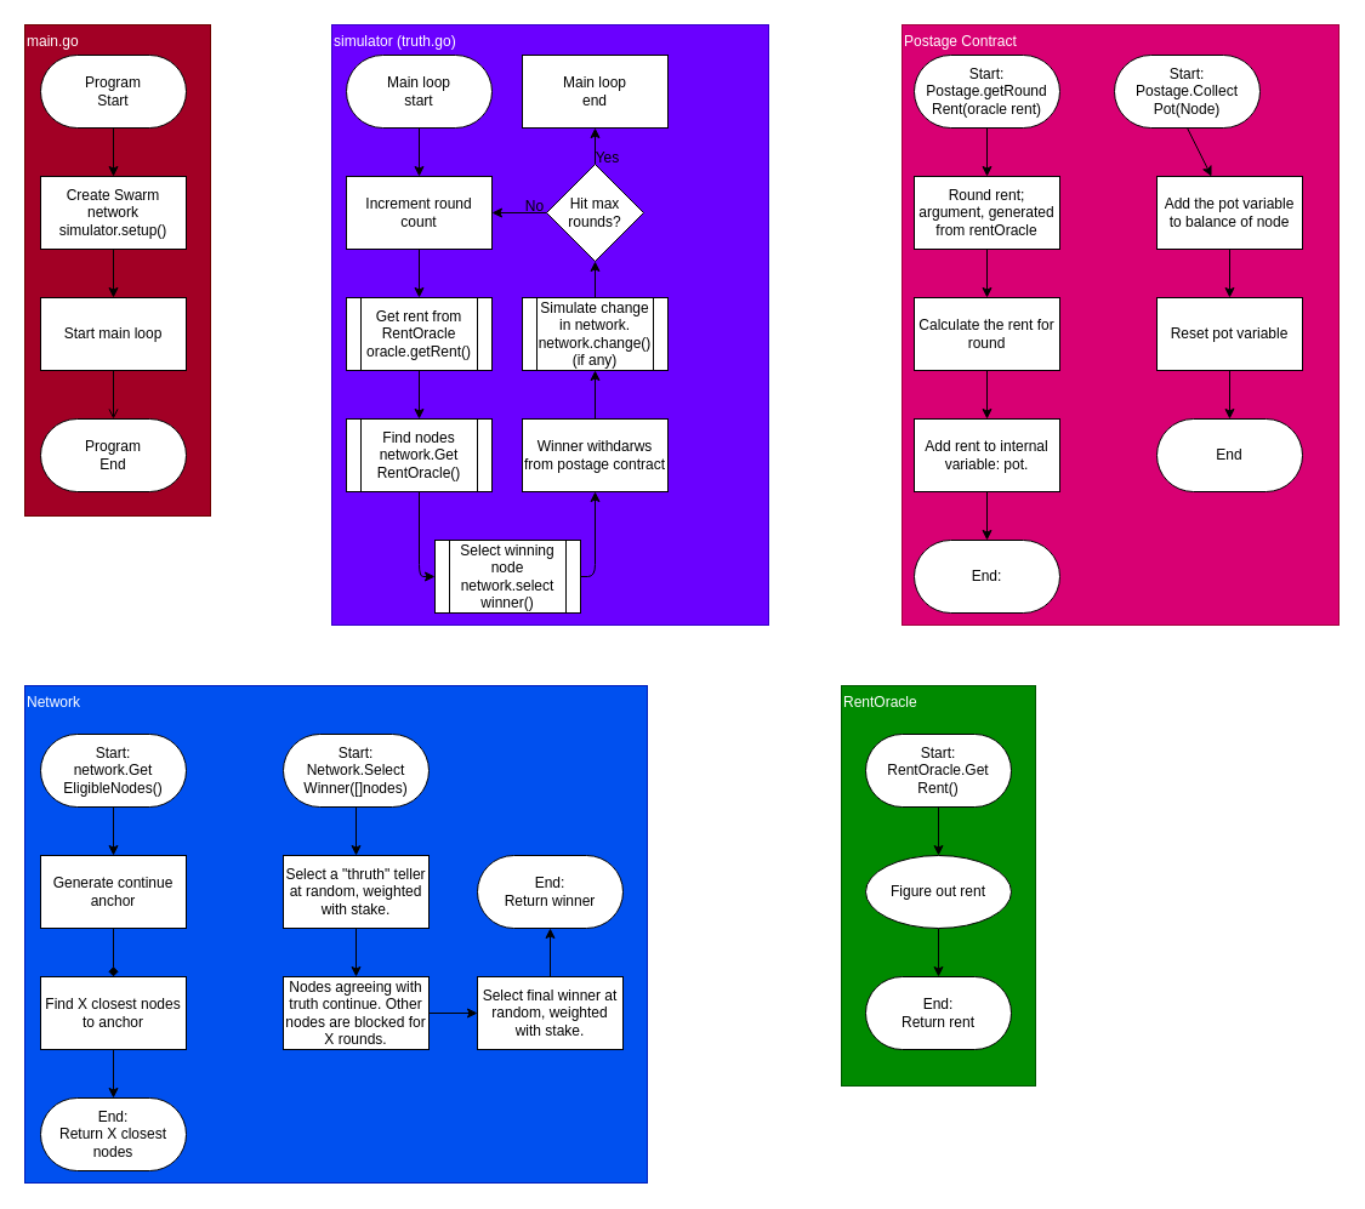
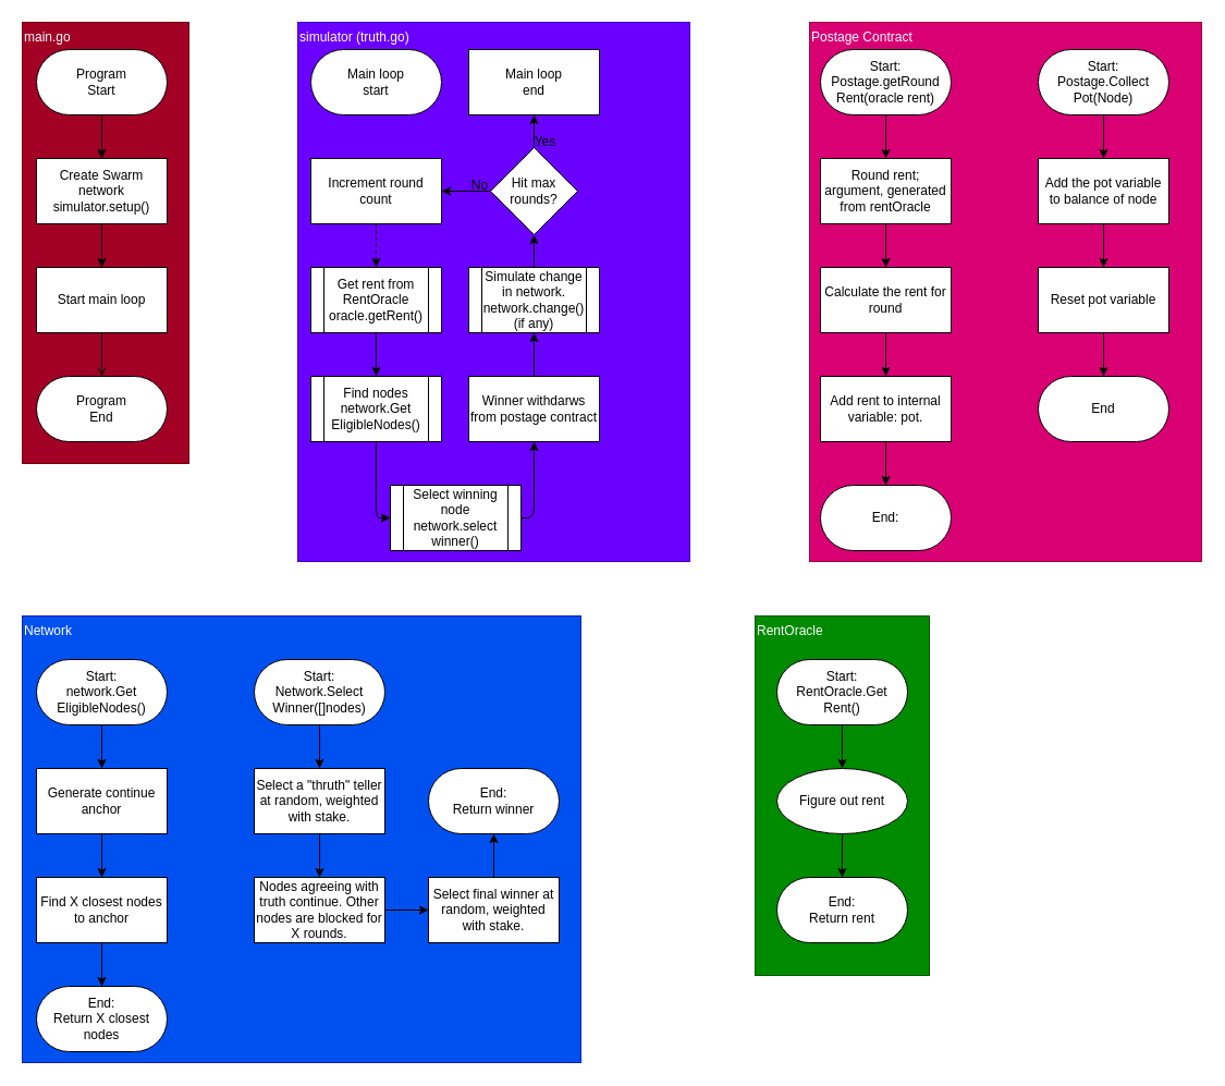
- <mxCell id="65" value="Start:&lt;br&gt;Postage.Collect&lt;br&gt;Pot(Node)" style="rounded=1;whiteSpace=wrap;html=1;arcSize=50;" vertex="1" parent="1"><mxGeometry x="918" y="45" width="120" height="60" as="geometry" /></mxCell>
+ <mxCell id="65" value="Start:&lt;br&gt;Postage.Collect&lt;br&gt;Pot(Node)" style="rounded=1;whiteSpace=wrap;html=1;arcSize=50;" vertex="1" parent="1"><mxGeometry x="953" y="45" width="120" height="60" as="geometry" /></mxCell>
- <mxCell id="14" style="edgeStyle=none;html=1;exitX=0.5;exitY=1;exitDx=0;exitDy=0;" parent="1" source="15" target="17" edge="1"><mxGeometry relative="1" as="geometry" /></mxCell>
- <mxCell id="16" style="edgeStyle=none;html=1;exitX=0.5;exitY=1;exitDx=0;exitDy=0;" parent="1" source="17" target="19" edge="1"><mxGeometry relative="1" as="geometry" /></mxCell>
+ <mxCell id="16" style="edgeStyle=none;html=1;exitX=0.5;exitY=1;exitDx=0;exitDy=0;dashed=1;" parent="1" source="17" target="19" edge="1"><mxGeometry relative="1" as="geometry" /></mxCell>
- <mxCell id="21" value="Find nodes&lt;br&gt;network.Get&lt;br&gt;RentOracle()" style="shape=process;whiteSpace=wrap;html=1;backgroundOutline=1;" parent="1" vertex="1"><mxGeometry x="285" y="345" width="120" height="60" as="geometry" /></mxCell>
+ <mxCell id="21" value="Find nodes&lt;br&gt;network.Get&lt;br&gt;EligibleNodes()" style="shape=process;whiteSpace=wrap;html=1;backgroundOutline=1;" parent="1" vertex="1"><mxGeometry x="285" y="345" width="120" height="60" as="geometry" /></mxCell>
- <mxCell id="36" style="edgeStyle=none;html=1;exitX=0.5;exitY=1;exitDx=0;exitDy=0;endArrow=diamond;" edge="1" parent="1" source="37" target="39"><mxGeometry relative="1" as="geometry" /></mxCell>
+ <mxCell id="36" style="edgeStyle=none;html=1;exitX=0.5;exitY=1;exitDx=0;exitDy=0;" edge="1" parent="1" source="37" target="39"><mxGeometry relative="1" as="geometry" /></mxCell>
